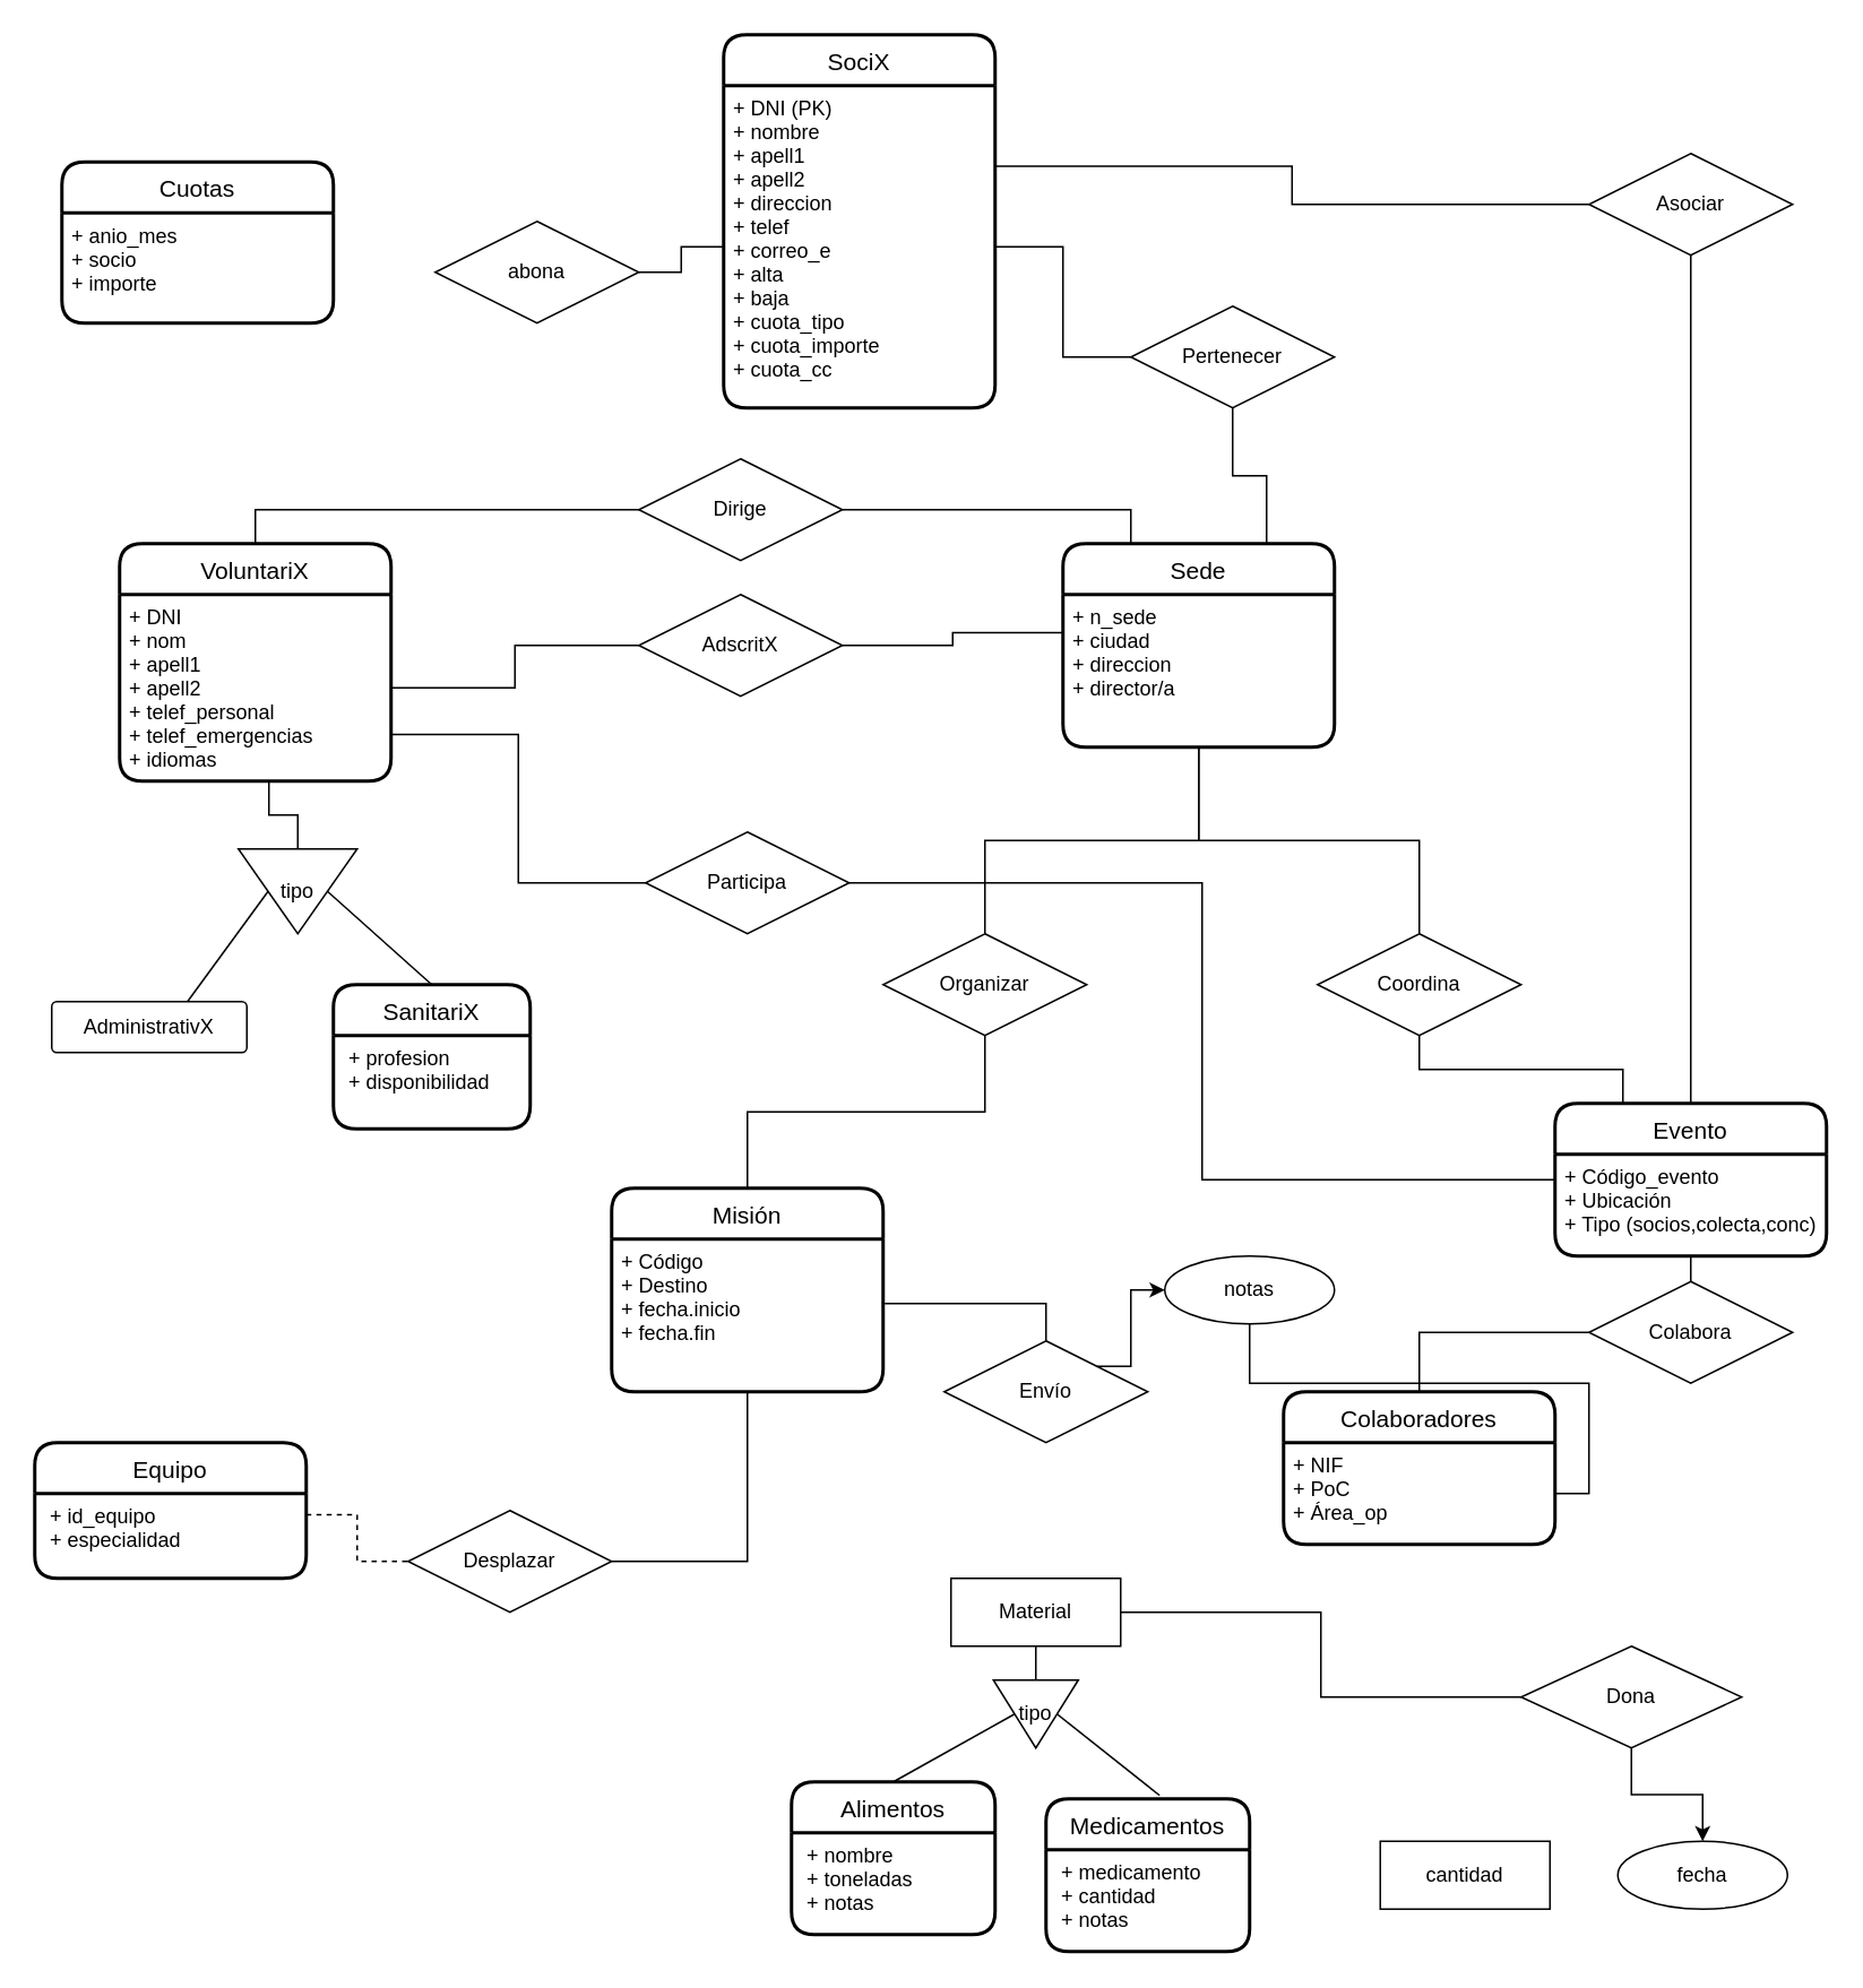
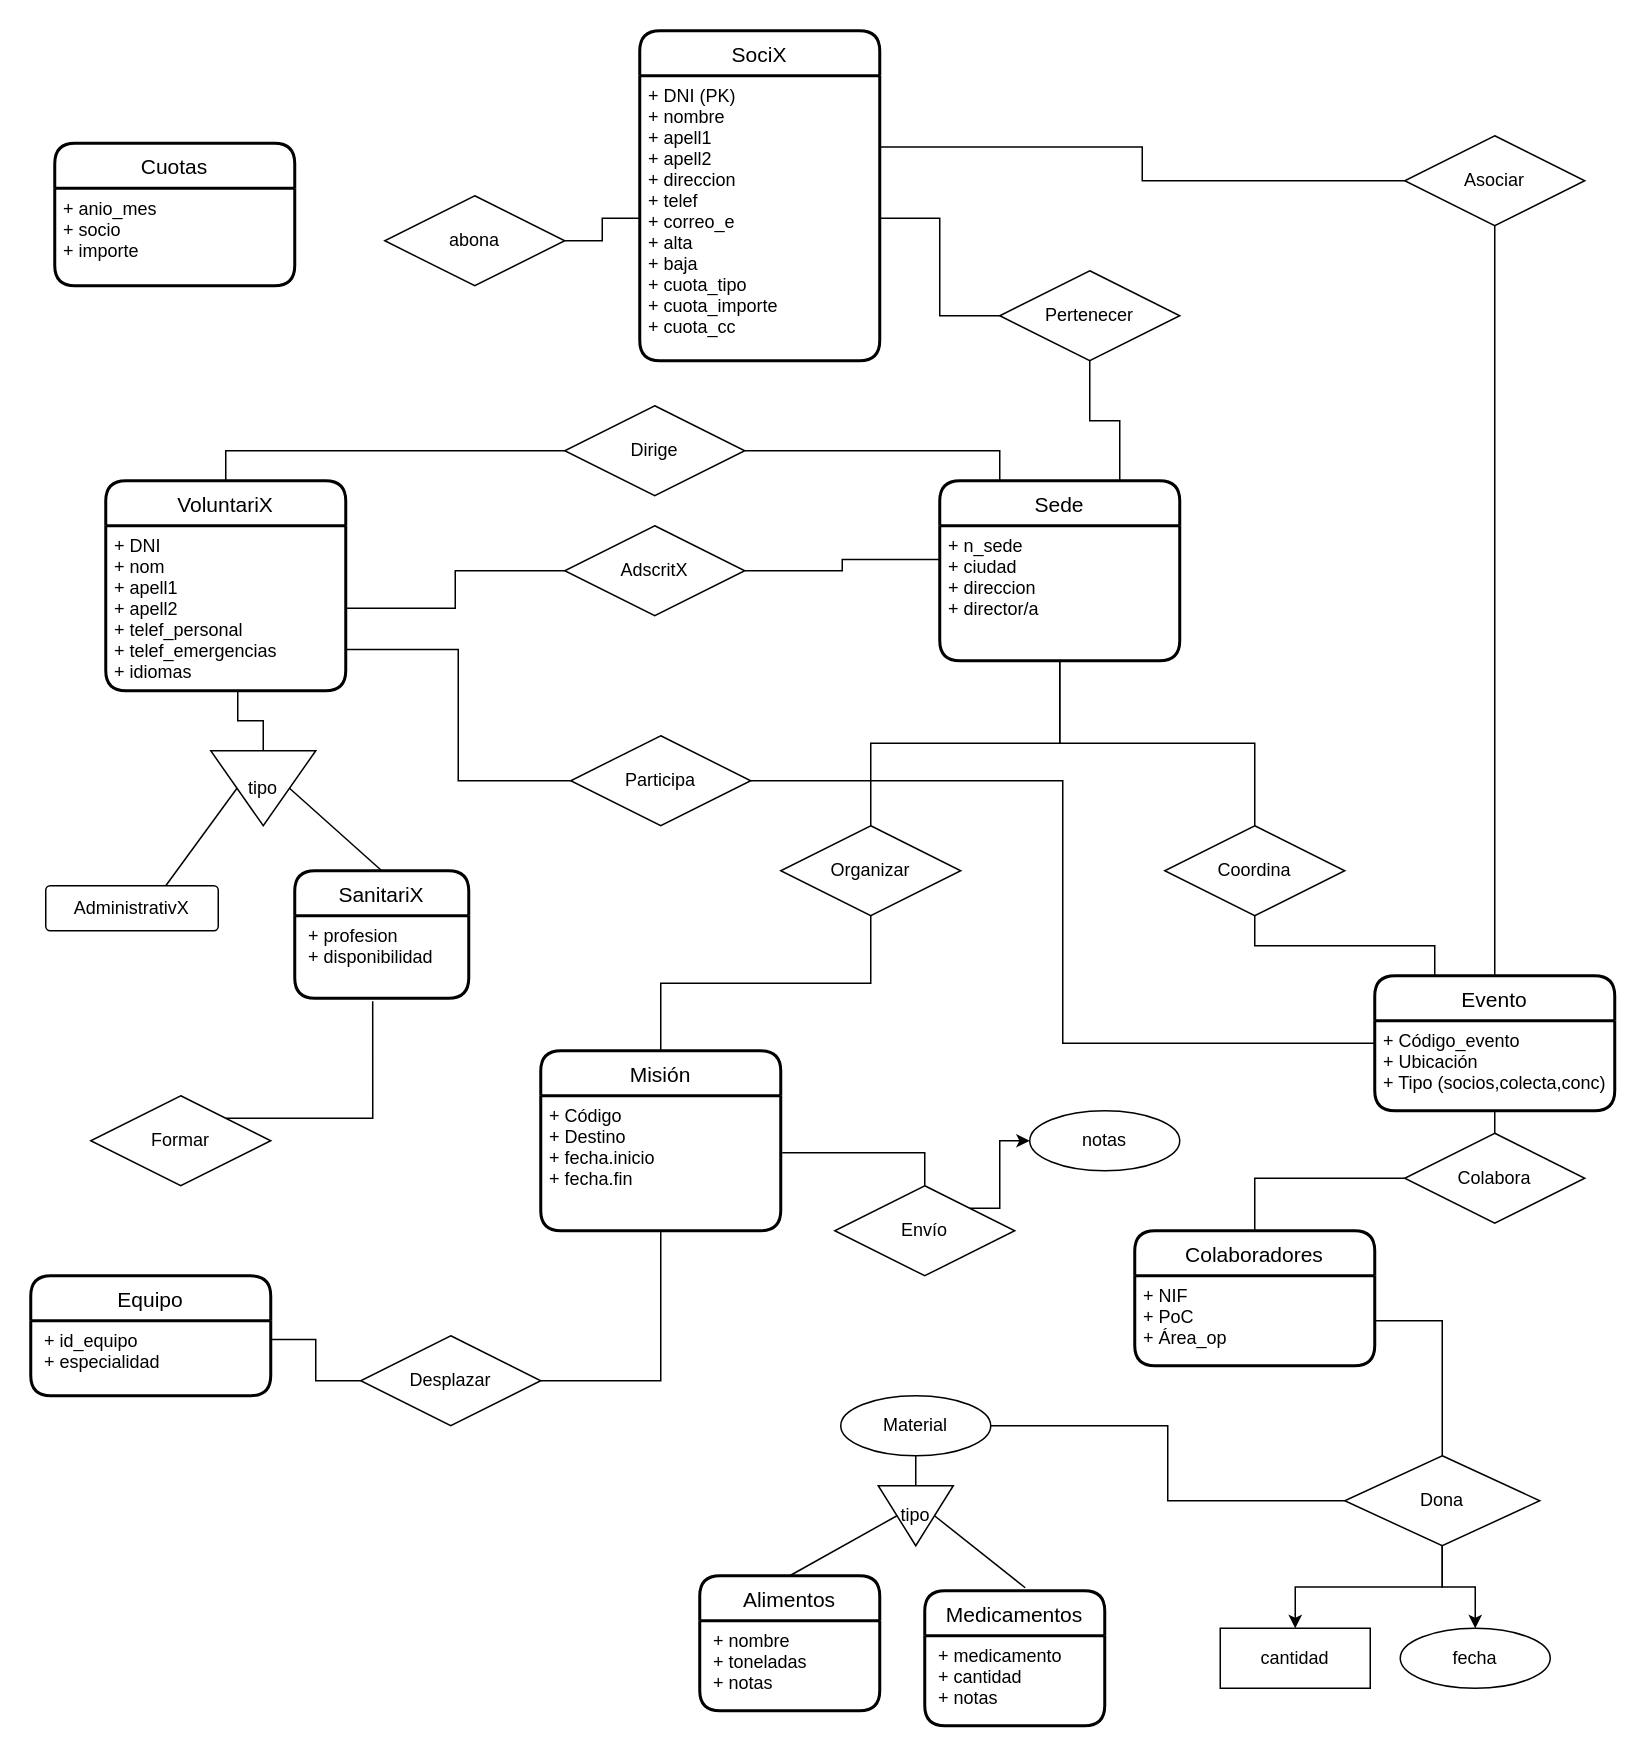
+ <mxCell id="20" style="edgeStyle=orthogonalEdgeStyle;rounded=0;orthogonalLoop=1;jettySize=auto;html=1;exitX=1;exitY=0;exitDx=0;exitDy=0;entryX=0.448;entryY=1.036;entryDx=0;entryDy=0;entryPerimeter=0;endArrow=none;endFill=0;" parent="1" source="21" target="49" edge="1"><mxGeometry relative="1" as="geometry" /></mxCell>
+ <mxCell id="21" value="Formar" style="shape=rhombus;perimeter=rhombusPerimeter;whiteSpace=wrap;html=1;align=center;" parent="1" vertex="1"><mxGeometry x="60" y="730" width="120" height="60" as="geometry" /></mxCell>
- <mxCell id="74" style="edgeStyle=orthogonalEdgeStyle;rounded=0;orthogonalLoop=1;jettySize=auto;html=1;exitX=1;exitY=0.5;exitDx=0;exitDy=0;endArrow=none;endFill=0;" parent="1" source="64" target="77" edge="1"><mxGeometry relative="1" as="geometry" /></mxCell>
+ <mxCell id="74" style="edgeStyle=orthogonalEdgeStyle;rounded=0;orthogonalLoop=1;jettySize=auto;html=1;exitX=1;exitY=0.5;exitDx=0;exitDy=0;entryX=0.5;entryY=0;entryDx=0;entryDy=0;endArrow=none;endFill=0;" parent="1" source="64" target="70" edge="1"><mxGeometry relative="1" as="geometry" /></mxCell>
- <mxCell id="19" style="edgeStyle=orthogonalEdgeStyle;rounded=0;orthogonalLoop=1;jettySize=auto;html=1;exitX=1;exitY=0.25;exitDx=0;exitDy=0;entryX=0;entryY=0.5;entryDx=0;entryDy=0;endArrow=none;endFill=0;dashed=1;" parent="1" source="47" target="31" edge="1"><mxGeometry relative="1" as="geometry"><mxPoint x="170" y="940" as="sourcePoint" /></mxGeometry></mxCell>
+ <mxCell id="19" style="edgeStyle=orthogonalEdgeStyle;rounded=0;orthogonalLoop=1;jettySize=auto;html=1;exitX=1;exitY=0.25;exitDx=0;exitDy=0;entryX=0;entryY=0.5;entryDx=0;entryDy=0;endArrow=none;endFill=0;" parent="1" source="47" target="31" edge="1"><mxGeometry relative="1" as="geometry"><mxPoint x="170" y="940" as="sourcePoint" /></mxGeometry></mxCell>
- <mxCell id="23" value="Material" style="whiteSpace=wrap;html=1;align=center;" parent="1" vertex="1"><mxGeometry x="560" y="930" width="100" height="40" as="geometry" /></mxCell>
+ <mxCell id="23" value="Material" style="ellipse;whiteSpace=wrap;html=1;align=center;" parent="1" vertex="1"><mxGeometry x="560" y="930" width="100" height="40" as="geometry" /></mxCell>
+ <mxCell id="68" style="edgeStyle=orthogonalEdgeStyle;rounded=0;orthogonalLoop=1;jettySize=auto;html=1;exitX=0.5;exitY=1;exitDx=0;exitDy=0;" edge="1" parent="1" source="70" target="76"><mxGeometry relative="1" as="geometry" /></mxCell>
- <mxCell id="75" value="fecha" style="ellipse;whiteSpace=wrap;html=1;align=center;" vertex="1" parent="1"><mxGeometry x="953" y="1085" width="100" height="40" as="geometry" /></mxCell>
+ <mxCell id="75" value="fecha" style="ellipse;whiteSpace=wrap;html=1;align=center;" vertex="1" parent="1"><mxGeometry x="933" y="1085" width="100" height="40" as="geometry" /></mxCell>
